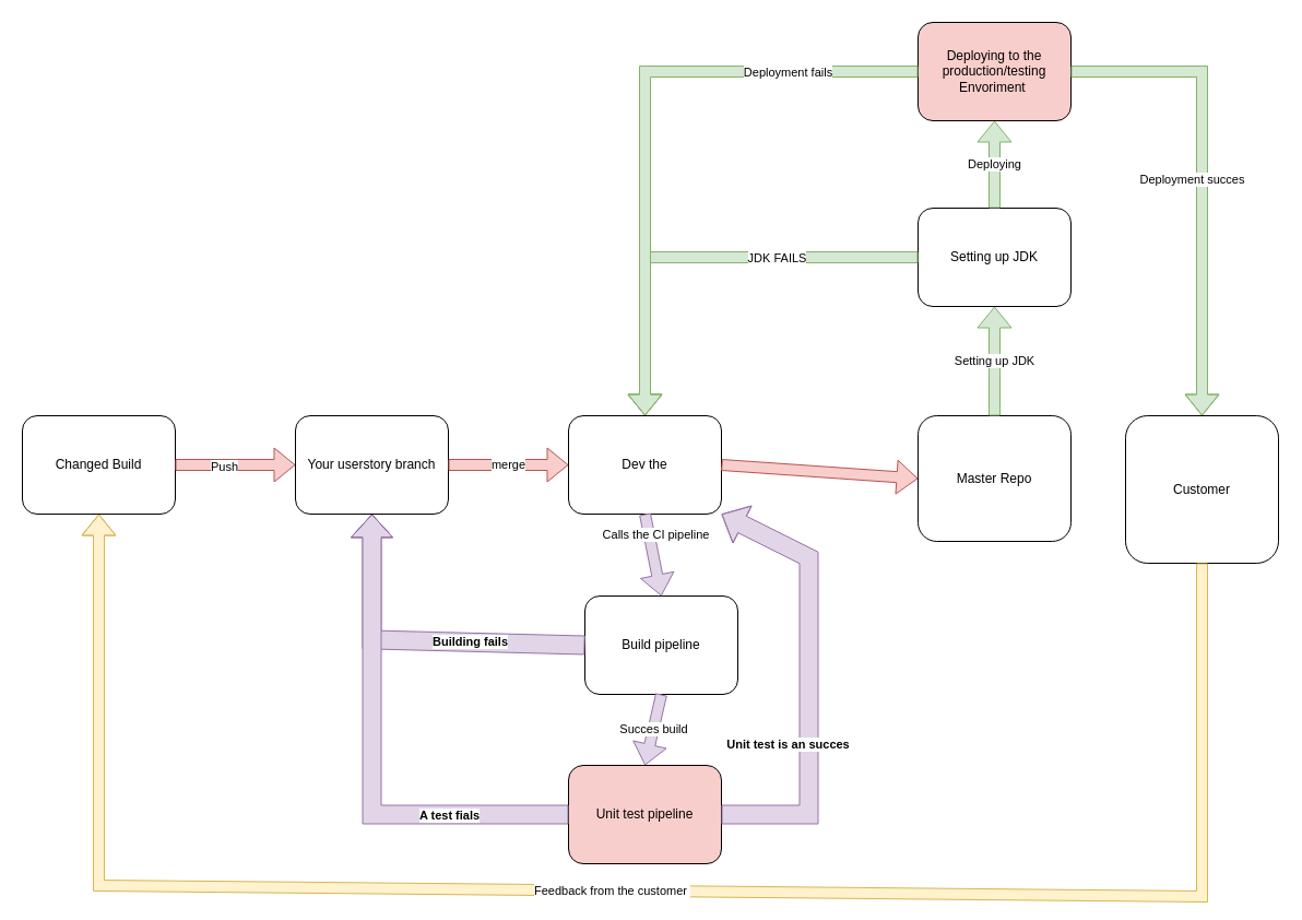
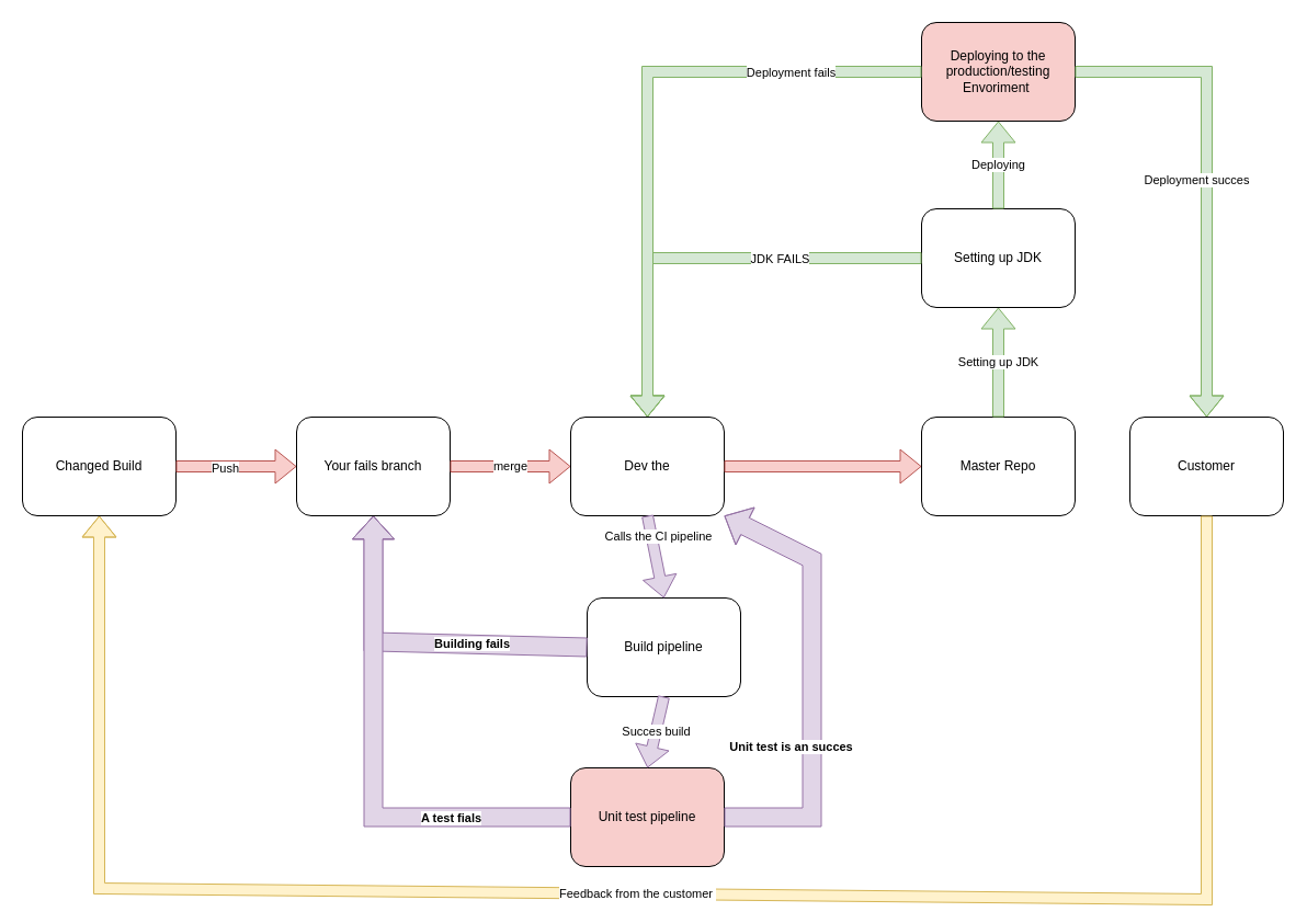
- <mxCell id="7" value="Your userstory branch" style="rounded=1;whiteSpace=wrap;html=1;" vertex="1" parent="1"><mxGeometry x="270" y="380" width="140" height="90" as="geometry" /></mxCell>
+ <mxCell id="7" value="Your fails branch" style="rounded=1;whiteSpace=wrap;html=1;" vertex="1" parent="1"><mxGeometry x="270" y="380" width="140" height="90" as="geometry" /></mxCell>
- <mxCell id="5" value="Master Repo" style="rounded=1;whiteSpace=wrap;html=1;" vertex="1" parent="1"><mxGeometry x="840" y="380" width="140" height="115" as="geometry" /></mxCell>
+ <mxCell id="5" value="Master Repo" style="rounded=1;whiteSpace=wrap;html=1;" vertex="1" parent="1"><mxGeometry x="840" y="380" width="140" height="90" as="geometry" /></mxCell>
- <mxCell id="29" value="Customer" style="rounded=1;whiteSpace=wrap;html=1;" vertex="1" parent="1"><mxGeometry x="1030" y="380" width="140" height="135" as="geometry" /></mxCell>
+ <mxCell id="29" value="Customer" style="rounded=1;whiteSpace=wrap;html=1;" vertex="1" parent="1"><mxGeometry x="1030" y="380" width="140" height="90" as="geometry" /></mxCell>
